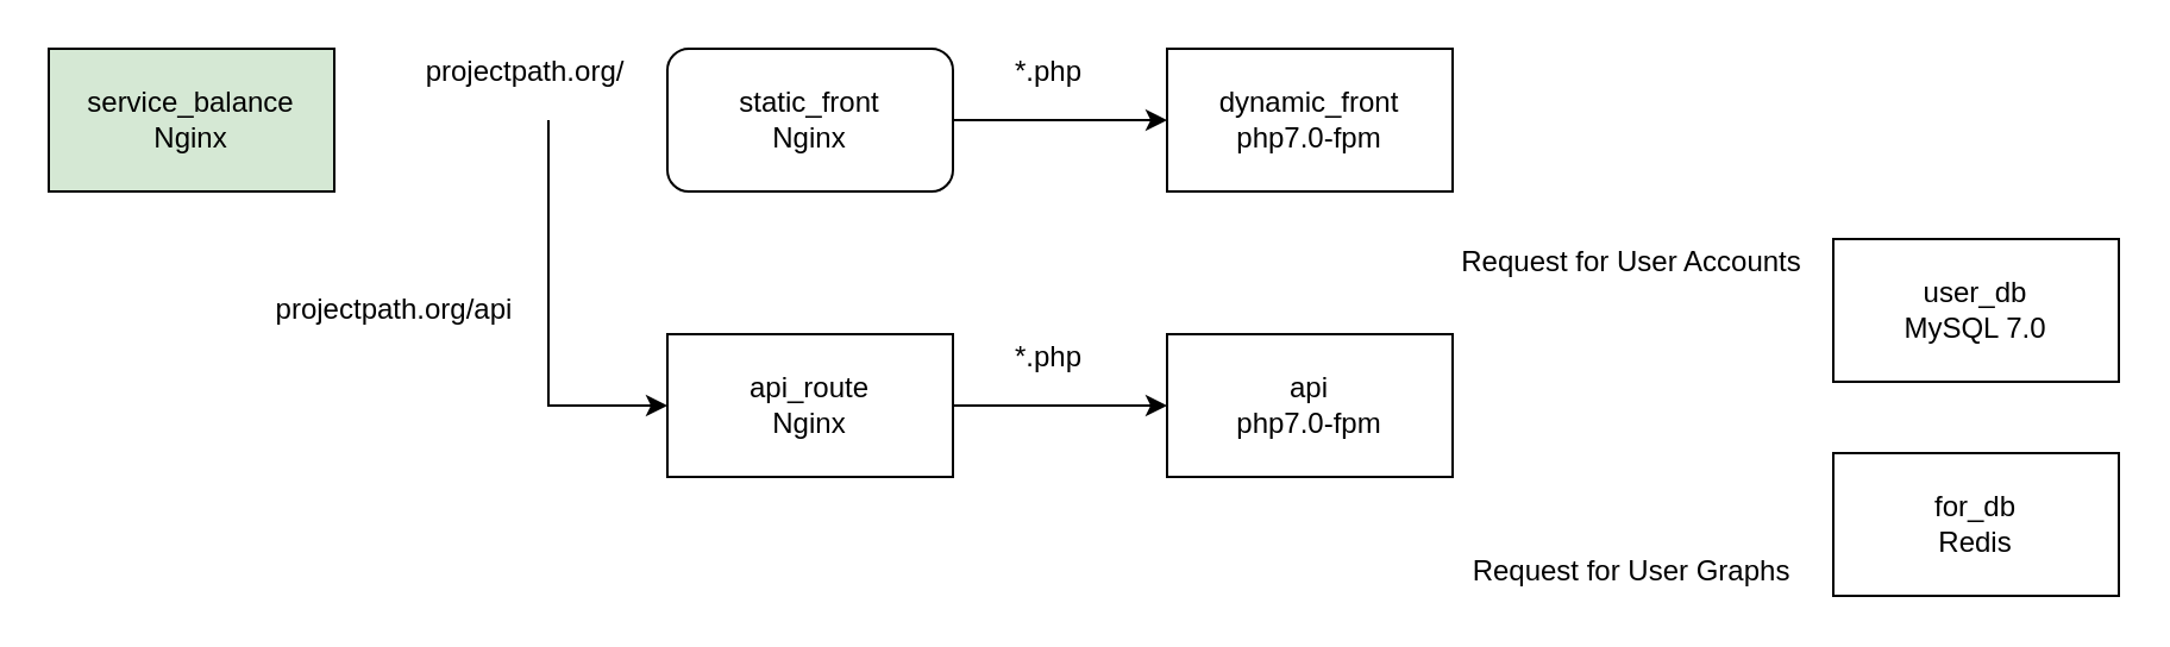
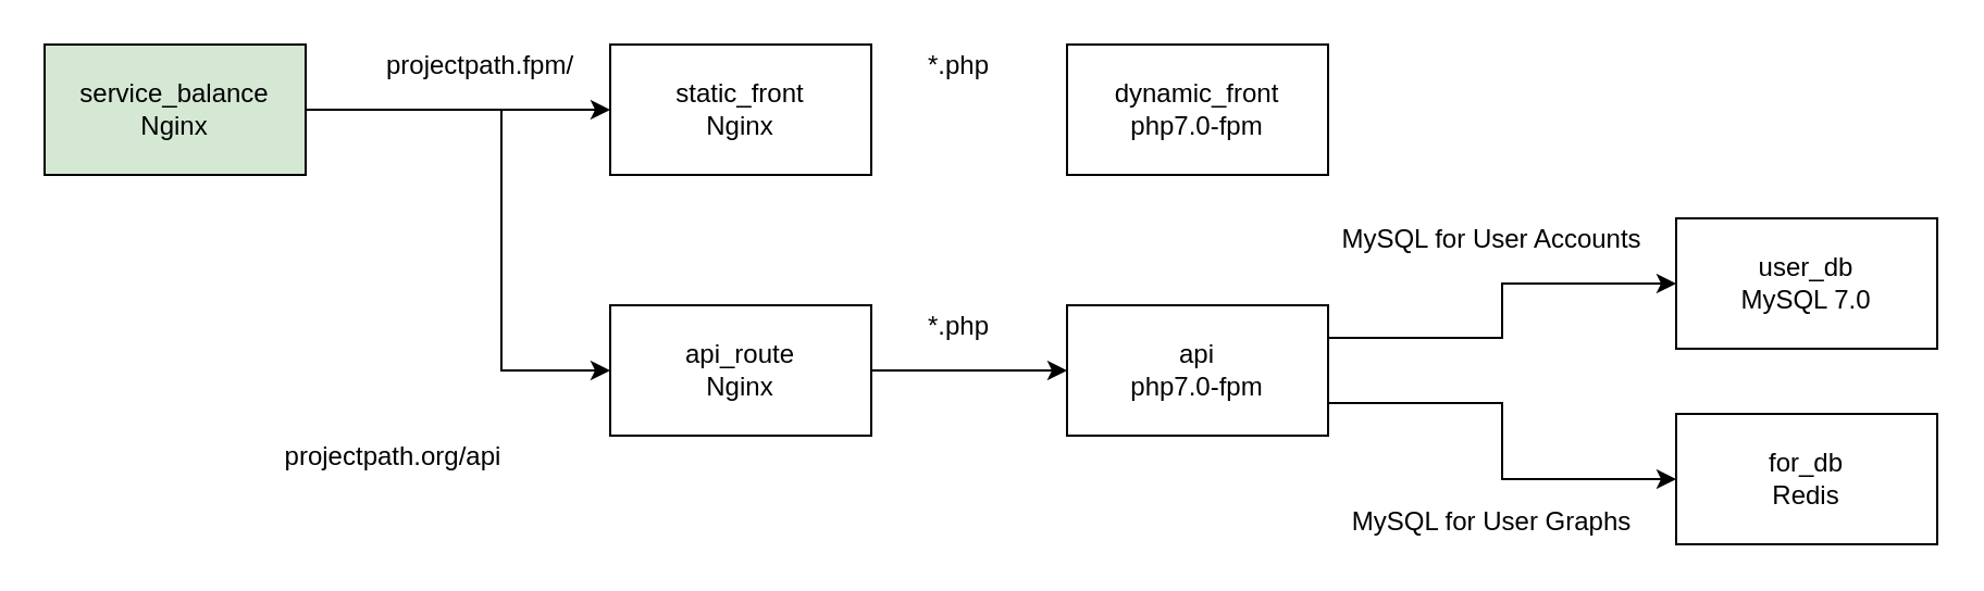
- <mxCell id="14" value="projectpath.org/" style="text;html=1;align=center;verticalAlign=middle;resizable=0;points=[];autosize=1;" parent="1" vertex="1"><mxGeometry x="170" y="20" width="100" height="20" as="geometry" /></mxCell>
+ <mxCell id="14" value="projectpath.fpm/" style="text;html=1;align=center;verticalAlign=middle;resizable=0;points=[];autosize=1;" parent="1" vertex="1"><mxGeometry x="170" y="20" width="100" height="20" as="geometry" /></mxCell>
+ <mxCell id="2" style="edgeStyle=orthogonalEdgeStyle;rounded=0;orthogonalLoop=1;jettySize=auto;html=1;exitX=1;exitY=0.5;exitDx=0;exitDy=0;entryX=0;entryY=0.5;entryDx=0;entryDy=0;" parent="1" source="3" target="6" edge="1"><mxGeometry relative="1" as="geometry" /></mxCell>
- <mxCell id="6" value="static_front&lt;br&gt;Nginx" style="whiteSpace=wrap;html=1;rounded=1;" parent="1" vertex="1"><mxGeometry x="280" y="20" width="120" height="60" as="geometry" /></mxCell>
+ <mxCell id="6" value="static_front&lt;br&gt;Nginx" style="whiteSpace=wrap;html=1;" parent="1" vertex="1"><mxGeometry x="280" y="20" width="120" height="60" as="geometry" /></mxCell>
- <mxCell id="5" style="edgeStyle=orthogonalEdgeStyle;rounded=0;orthogonalLoop=1;jettySize=auto;html=1;exitX=1;exitY=0.5;exitDx=0;exitDy=0;entryX=0;entryY=0.5;entryDx=0;entryDy=0;" parent="1" source="6" target="10" edge="1"><mxGeometry relative="1" as="geometry" /></mxCell>
- <mxCell id="20" value="Request for User Accounts" style="text;html=1;align=center;verticalAlign=middle;resizable=0;points=[];autosize=1;" parent="1" vertex="1"><mxGeometry x="605" y="100" width="160" height="20" as="geometry" /></mxCell>
+ <mxCell id="20" value="MySQL for User Accounts" style="text;html=1;align=center;verticalAlign=middle;resizable=0;points=[];autosize=1;" parent="1" vertex="1"><mxGeometry x="605" y="100" width="160" height="20" as="geometry" /></mxCell>
- <mxCell id="15" value="projectpath.org/api" style="text;html=1;align=center;verticalAlign=middle;resizable=0;points=[];autosize=1;" parent="1" vertex="1"><mxGeometry x="110" y="120" width="110" height="20" as="geometry" /></mxCell>
+ <mxCell id="15" value="projectpath.org/api" style="text;html=1;align=center;verticalAlign=middle;resizable=0;points=[];autosize=1;" parent="1" vertex="1"><mxGeometry x="125" y="200" width="110" height="20" as="geometry" /></mxCell>
+ <mxCell id="7" style="edgeStyle=orthogonalEdgeStyle;rounded=0;orthogonalLoop=1;jettySize=auto;html=1;exitX=1;exitY=0.25;exitDx=0;exitDy=0;entryX=0;entryY=0.5;entryDx=0;entryDy=0;" parent="1" source="9" target="11" edge="1"><mxGeometry relative="1" as="geometry" /></mxCell>
+ <mxCell id="8" style="edgeStyle=orthogonalEdgeStyle;rounded=0;orthogonalLoop=1;jettySize=auto;html=1;exitX=1;exitY=0.75;exitDx=0;exitDy=0;entryX=0;entryY=0.5;entryDx=0;entryDy=0;" parent="1" source="9" target="12" edge="1"><mxGeometry relative="1" as="geometry" /></mxCell>
- <mxCell id="19" value="Request for User Graphs" style="text;html=1;align=center;verticalAlign=middle;resizable=0;points=[];autosize=1;" parent="1" vertex="1"><mxGeometry x="610" y="230" width="150" height="20" as="geometry" /></mxCell>
+ <mxCell id="19" value="MySQL for User Graphs" style="text;html=1;align=center;verticalAlign=middle;resizable=0;points=[];autosize=1;" parent="1" vertex="1"><mxGeometry x="610" y="230" width="150" height="20" as="geometry" /></mxCell>
